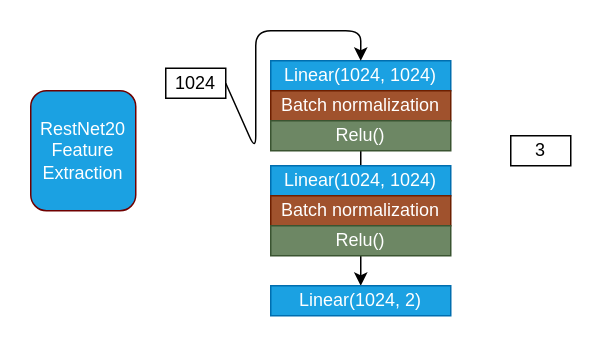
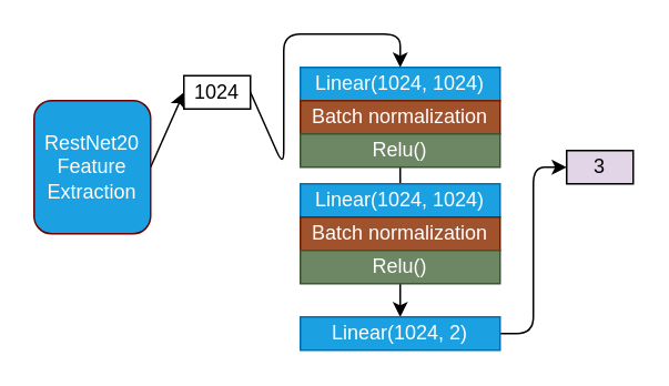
+ <mxCell id="14" style="edgeStyle=none;html=1;exitX=1;exitY=0.5;exitDx=0;exitDy=0;entryX=0;entryY=0.5;entryDx=0;entryDy=0;" parent="1" source="15" target="13" edge="1"><mxGeometry relative="1" as="geometry" /></mxCell>
- <mxCell id="11" value="3" style="rounded=0;whiteSpace=wrap;html=1;" parent="1" vertex="1"><mxGeometry x="340" y="90" width="40" height="20" as="geometry" /></mxCell>
+ <mxCell id="11" value="3" style="rounded=0;whiteSpace=wrap;html=1;fillColor=#e1d5e7;" parent="1" vertex="1"><mxGeometry x="340" y="90" width="40" height="20" as="geometry" /></mxCell>
+ <mxCell id="9" style="edgeStyle=none;html=1;exitX=1;exitY=0.5;exitDx=0;exitDy=0;entryX=0;entryY=0.5;entryDx=0;entryDy=0;" parent="1" source="10" target="11" edge="1"><mxGeometry relative="1" as="geometry"><Array as="points"><mxPoint x="320" y="200" /><mxPoint x="320" y="100" /></Array></mxGeometry></mxCell>
